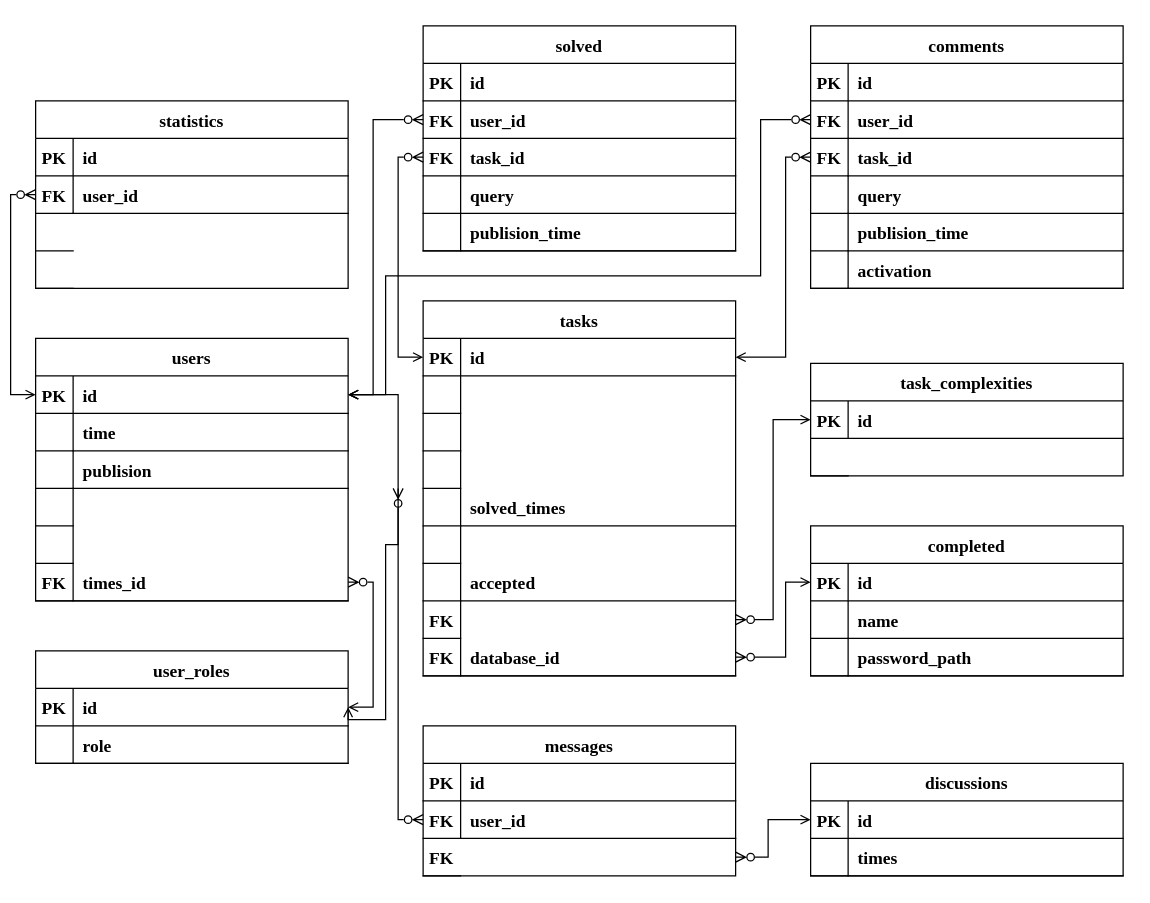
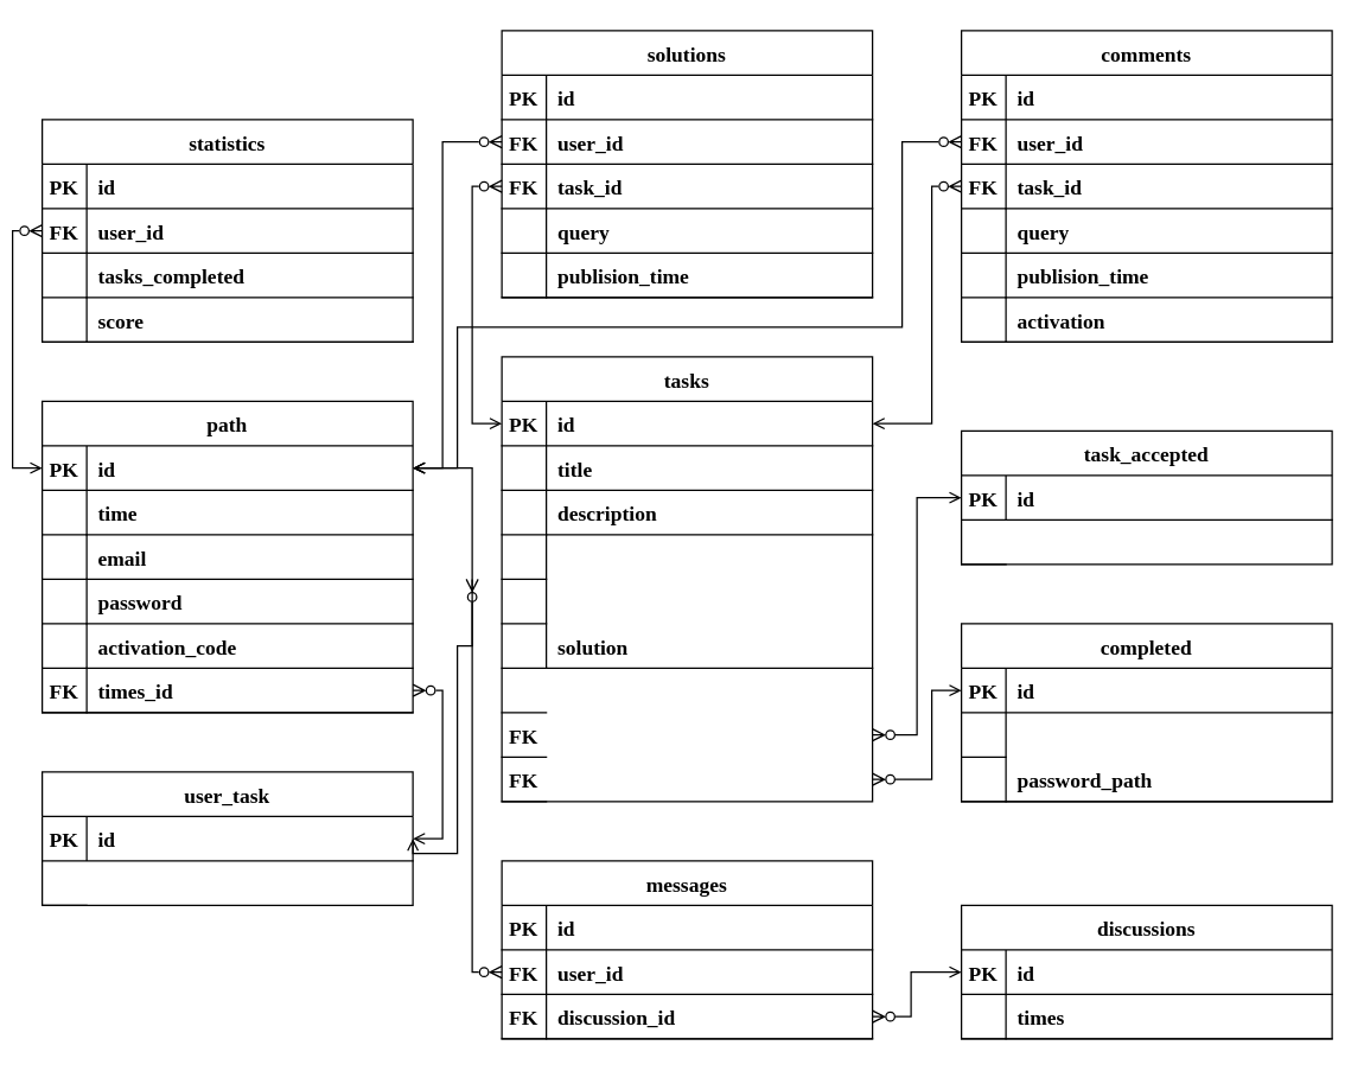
- <mxCell id="61" value="solved" style="shape=table;startSize=30;container=1;collapsible=1;childLayout=tableLayout;fixedRows=1;rowLines=0;fontStyle=1;align=center;resizeLast=1;fontFamily=Times New Roman;fontSize=14;bottom=1;" parent="1" vertex="1"><mxGeometry x="330" y="20" width="250" height="180" as="geometry"><mxRectangle x="120" y="110" width="110" height="30" as="alternateBounds" /></mxGeometry></mxCell>
+ <mxCell id="61" value="solutions" style="shape=table;startSize=30;container=1;collapsible=1;childLayout=tableLayout;fixedRows=1;rowLines=0;fontStyle=1;align=center;resizeLast=1;fontFamily=Times New Roman;fontSize=14;bottom=1;" parent="1" vertex="1"><mxGeometry x="330" y="20" width="250" height="180" as="geometry"><mxRectangle x="120" y="110" width="110" height="30" as="alternateBounds" /></mxGeometry></mxCell>
+ <mxCell id="86" value="tasks_completed" style="shape=partialRectangle;overflow=hidden;connectable=0;fillColor=none;top=0;left=0;bottom=1;right=0;align=left;spacingLeft=6;fontFamily=Times New Roman;fontSize=14;fontStyle=1" parent="84" vertex="1"><mxGeometry x="30" width="220" height="30" as="geometry"><mxRectangle width="220" height="30" as="alternateBounds" /></mxGeometry></mxCell>
+ <mxCell id="89" value="score" style="shape=partialRectangle;overflow=hidden;connectable=0;fillColor=none;top=0;left=0;bottom=1;right=0;align=left;spacingLeft=6;fontFamily=Times New Roman;fontSize=14;fontStyle=1" parent="87" vertex="1"><mxGeometry x="30" width="220" height="30" as="geometry"><mxRectangle width="220" height="30" as="alternateBounds" /></mxGeometry></mxCell>
- <mxCell id="9" value="users" style="shape=table;startSize=30;container=1;collapsible=1;childLayout=tableLayout;fixedRows=1;rowLines=0;fontStyle=1;align=center;resizeLast=1;fontFamily=Times New Roman;fontSize=14;bottom=1;" parent="1" vertex="1"><mxGeometry x="20" y="270" width="250" height="210" as="geometry"><mxRectangle x="120" y="110" width="110" height="30" as="alternateBounds" /></mxGeometry></mxCell>
+ <mxCell id="9" value="path" style="shape=table;startSize=30;container=1;collapsible=1;childLayout=tableLayout;fixedRows=1;rowLines=0;fontStyle=1;align=center;resizeLast=1;fontFamily=Times New Roman;fontSize=14;bottom=1;" parent="1" vertex="1"><mxGeometry x="20" y="270" width="250" height="210" as="geometry"><mxRectangle x="120" y="110" width="110" height="30" as="alternateBounds" /></mxGeometry></mxCell>
- <mxCell id="55" value="task_complexities" style="shape=table;startSize=30;container=1;collapsible=1;childLayout=tableLayout;fixedRows=1;rowLines=0;fontStyle=1;align=center;resizeLast=1;fontFamily=Times New Roman;fontSize=14;bottom=1;" parent="1" vertex="1"><mxGeometry x="640" y="290" width="250" height="90" as="geometry" /></mxCell>
+ <mxCell id="55" value="task_accepted" style="shape=table;startSize=30;container=1;collapsible=1;childLayout=tableLayout;fixedRows=1;rowLines=0;fontStyle=1;align=center;resizeLast=1;fontFamily=Times New Roman;fontSize=14;bottom=1;" parent="1" vertex="1"><mxGeometry x="640" y="290" width="250" height="90" as="geometry" /></mxCell>
+ <mxCell id="34" value="title" style="shape=partialRectangle;overflow=hidden;connectable=0;fillColor=none;top=0;left=0;bottom=1;right=0;align=left;spacingLeft=6;fontFamily=Times New Roman;fontSize=14;fontStyle=1" parent="32" vertex="1"><mxGeometry x="30" width="220" height="30" as="geometry"><mxRectangle width="220" height="30" as="alternateBounds" /></mxGeometry></mxCell>
+ <mxCell id="37" value="description" style="shape=partialRectangle;overflow=hidden;connectable=0;fillColor=none;top=0;left=0;bottom=1;right=0;align=left;spacingLeft=6;fontFamily=Times New Roman;fontSize=14;fontStyle=1" parent="35" vertex="1"><mxGeometry x="30" width="220" height="30" as="geometry"><mxRectangle width="220" height="30" as="alternateBounds" /></mxGeometry></mxCell>
- <mxCell id="18" value="publision" style="shape=partialRectangle;overflow=hidden;connectable=0;fillColor=none;top=0;left=0;bottom=1;right=0;align=left;spacingLeft=6;fontFamily=Times New Roman;fontSize=14;fontStyle=1" parent="16" vertex="1"><mxGeometry x="30" width="220" height="30" as="geometry"><mxRectangle width="220" height="30" as="alternateBounds" /></mxGeometry></mxCell>
+ <mxCell id="18" value="email" style="shape=partialRectangle;overflow=hidden;connectable=0;fillColor=none;top=0;left=0;bottom=1;right=0;align=left;spacingLeft=6;fontFamily=Times New Roman;fontSize=14;fontStyle=1" parent="16" vertex="1"><mxGeometry x="30" width="220" height="30" as="geometry"><mxRectangle width="220" height="30" as="alternateBounds" /></mxGeometry></mxCell>
+ <mxCell id="21" value="password" style="shape=partialRectangle;overflow=hidden;connectable=0;fillColor=none;top=0;left=0;bottom=1;right=0;align=left;spacingLeft=6;fontFamily=Times New Roman;fontSize=14;fontStyle=1" parent="19" vertex="1"><mxGeometry x="30" width="220" height="30" as="geometry"><mxRectangle width="220" height="30" as="alternateBounds" /></mxGeometry></mxCell>
- <mxCell id="42" value="solved_times" style="shape=partialRectangle;overflow=hidden;connectable=0;fillColor=none;top=0;left=0;bottom=1;right=0;align=left;spacingLeft=6;fontFamily=Times New Roman;fontSize=14;fontStyle=1" parent="40" vertex="1"><mxGeometry x="30" width="220" height="30" as="geometry"><mxRectangle width="220" height="30" as="alternateBounds" /></mxGeometry></mxCell>
+ <mxCell id="24" value="activation_code" style="shape=partialRectangle;overflow=hidden;connectable=0;fillColor=none;top=0;left=0;bottom=1;right=0;align=left;spacingLeft=6;fontFamily=Times New Roman;fontSize=14;fontStyle=1" vertex="1" parent="22"><mxGeometry x="30" width="220" height="30" as="geometry"><mxRectangle width="220" height="30" as="alternateBounds" /></mxGeometry></mxCell>
+ <mxCell id="45" value="solution" style="shape=partialRectangle;overflow=hidden;connectable=0;fillColor=none;top=0;left=0;bottom=1;right=0;align=left;spacingLeft=6;fontFamily=Times New Roman;fontSize=14;fontStyle=1" vertex="1" parent="43"><mxGeometry x="30" width="220" height="30" as="geometry"><mxRectangle width="220" height="30" as="alternateBounds" /></mxGeometry></mxCell>
- <mxCell id="48" value="accepted" style="shape=partialRectangle;overflow=hidden;connectable=0;fillColor=none;top=0;left=0;bottom=1;right=0;align=left;spacingLeft=6;fontFamily=Times New Roman;fontSize=14;fontStyle=1" vertex="1" parent="46"><mxGeometry x="30" width="220" height="30" as="geometry"><mxRectangle width="220" height="30" as="alternateBounds" /></mxGeometry></mxCell>
- <mxCell id="118" value="name" style="shape=partialRectangle;overflow=hidden;connectable=0;fillColor=none;top=0;left=0;bottom=1;right=0;align=left;spacingLeft=6;fontFamily=Times New Roman;fontSize=14;fontStyle=1" vertex="1" parent="116"><mxGeometry x="30" width="220" height="30" as="geometry"><mxRectangle width="220" height="30" as="alternateBounds" /></mxGeometry></mxCell>
- <mxCell id="53" value="database_id" style="shape=partialRectangle;overflow=hidden;connectable=0;fillColor=none;top=0;left=0;bottom=1;right=0;align=left;spacingLeft=6;fontFamily=Times New Roman;fontSize=14;fontStyle=1" vertex="1" parent="51"><mxGeometry x="30" width="220" height="30" as="geometry"><mxRectangle width="220" height="30" as="alternateBounds" /></mxGeometry></mxCell>
- <mxCell id="2" value="user_roles" style="shape=table;startSize=30;container=1;collapsible=1;childLayout=tableLayout;fixedRows=1;rowLines=0;fontStyle=1;align=center;resizeLast=1;fontFamily=Times New Roman;fontSize=14;bottom=1;" parent="1" vertex="1"><mxGeometry x="20" y="520" width="250" height="90" as="geometry" /></mxCell>
+ <mxCell id="2" value="user_task" style="shape=table;startSize=30;container=1;collapsible=1;childLayout=tableLayout;fixedRows=1;rowLines=0;fontStyle=1;align=center;resizeLast=1;fontFamily=Times New Roman;fontSize=14;bottom=1;" parent="1" vertex="1"><mxGeometry x="20" y="520" width="250" height="90" as="geometry" /></mxCell>
- <mxCell id="8" value="role" style="shape=partialRectangle;overflow=hidden;connectable=0;fillColor=none;top=0;left=0;bottom=1;right=0;align=left;spacingLeft=6;fontFamily=Times New Roman;fontSize=14;fontStyle=1" parent="6" vertex="1"><mxGeometry x="30" width="220" height="30" as="geometry"><mxRectangle width="220" height="30" as="alternateBounds" /></mxGeometry></mxCell>
+ <mxCell id="106" value="discussion_id" style="shape=partialRectangle;overflow=hidden;connectable=0;fillColor=none;top=0;left=0;bottom=1;right=0;align=left;spacingLeft=6;fontFamily=Times New Roman;fontSize=14;fontStyle=1" parent="104" vertex="1"><mxGeometry x="30" width="220" height="30" as="geometry"><mxRectangle width="220" height="30" as="alternateBounds" /></mxGeometry></mxCell>
